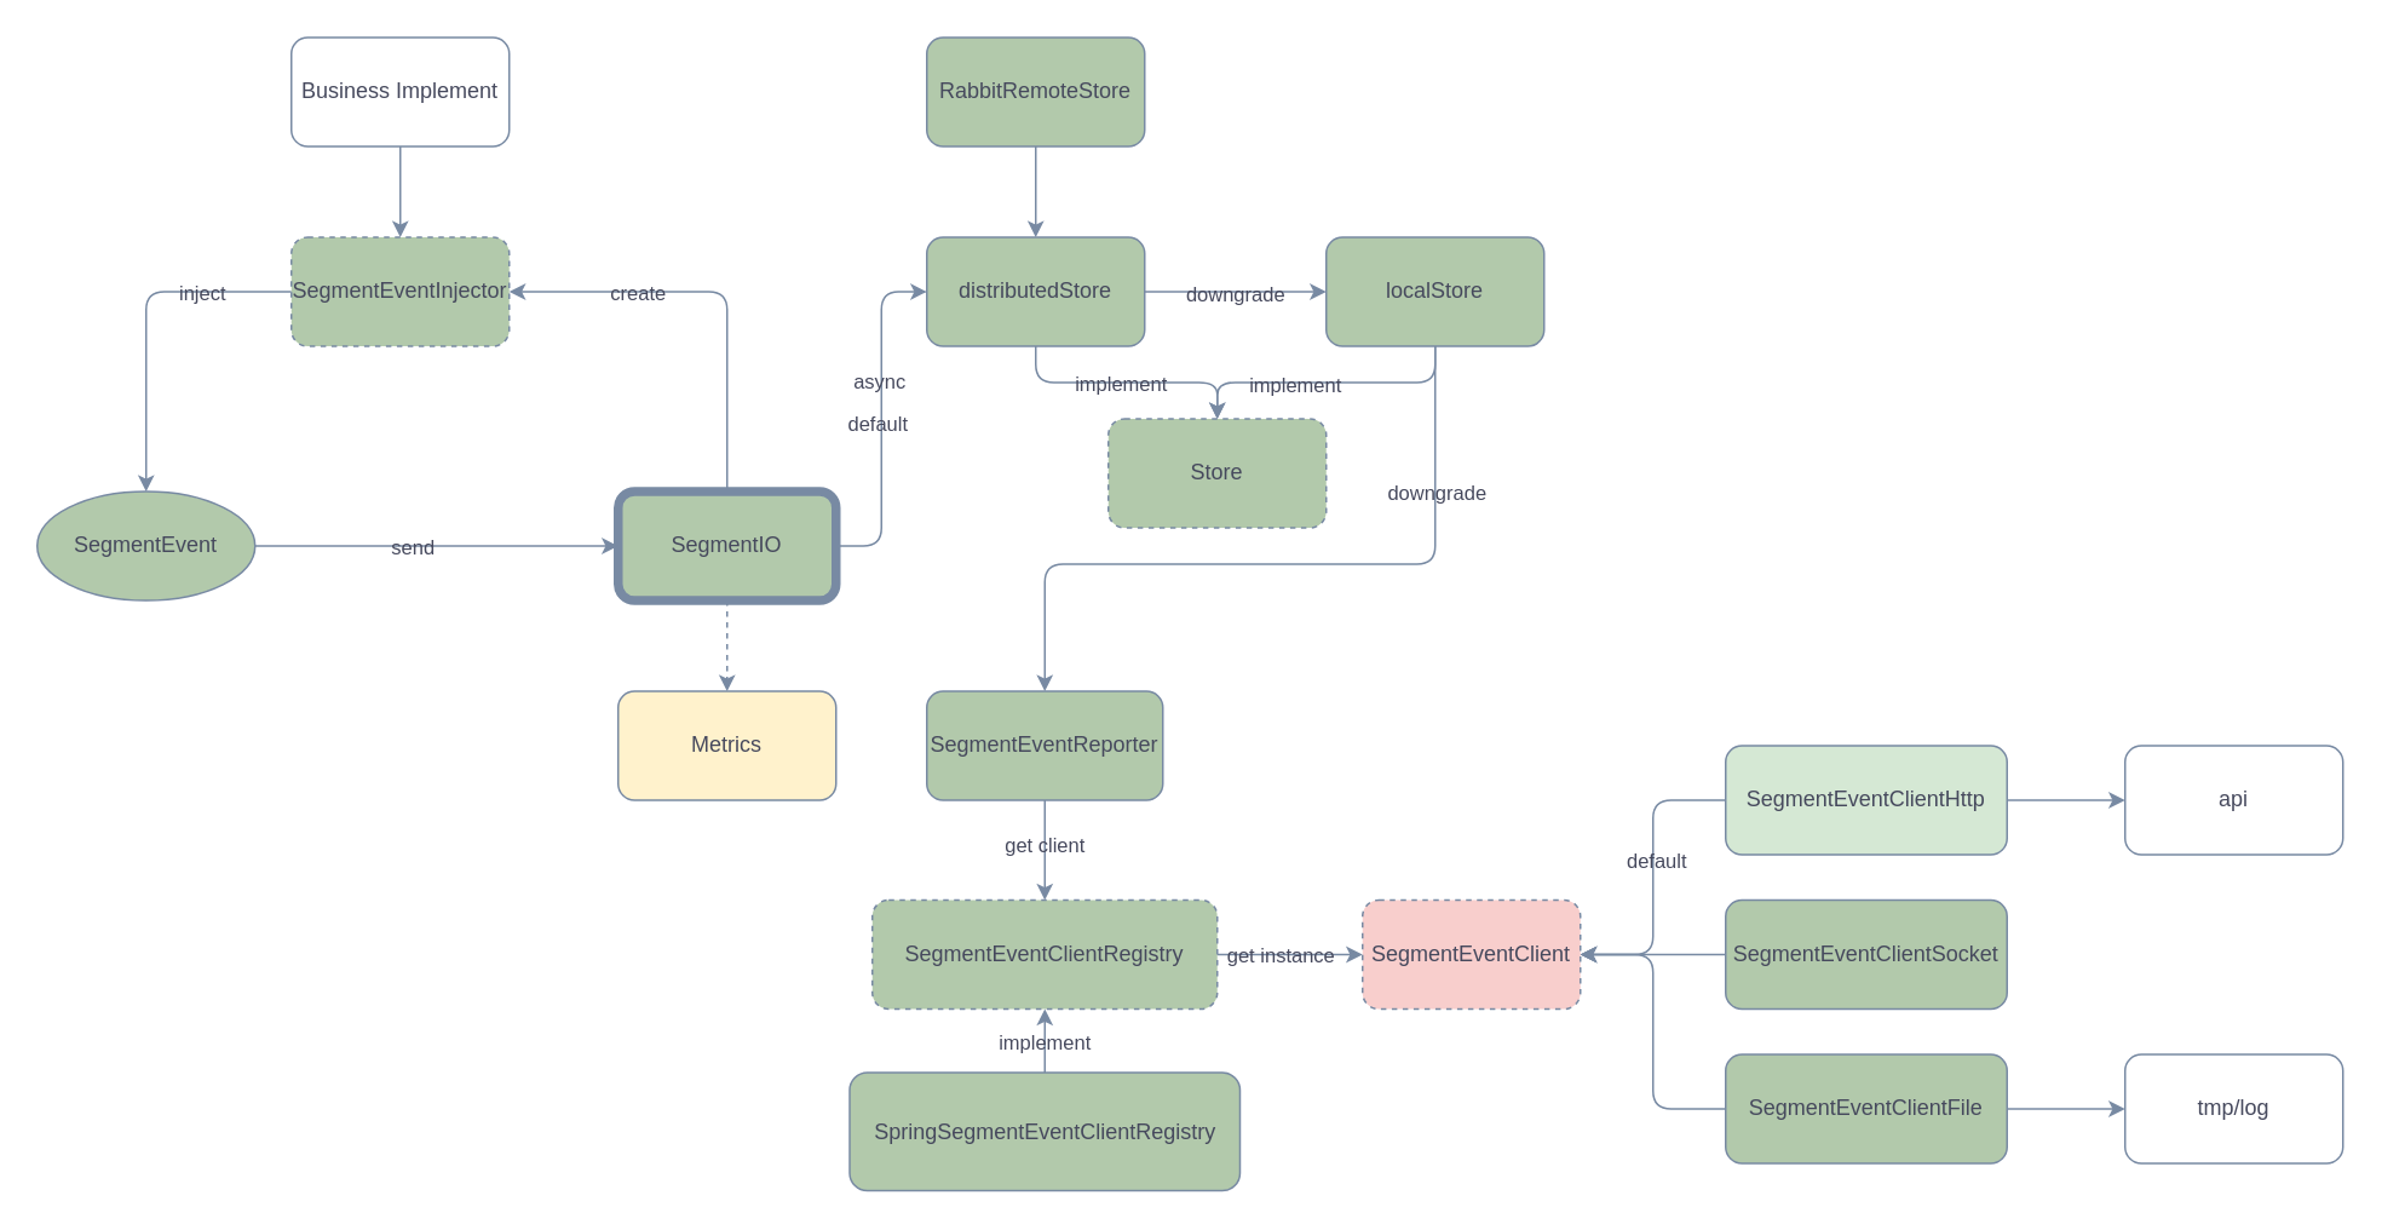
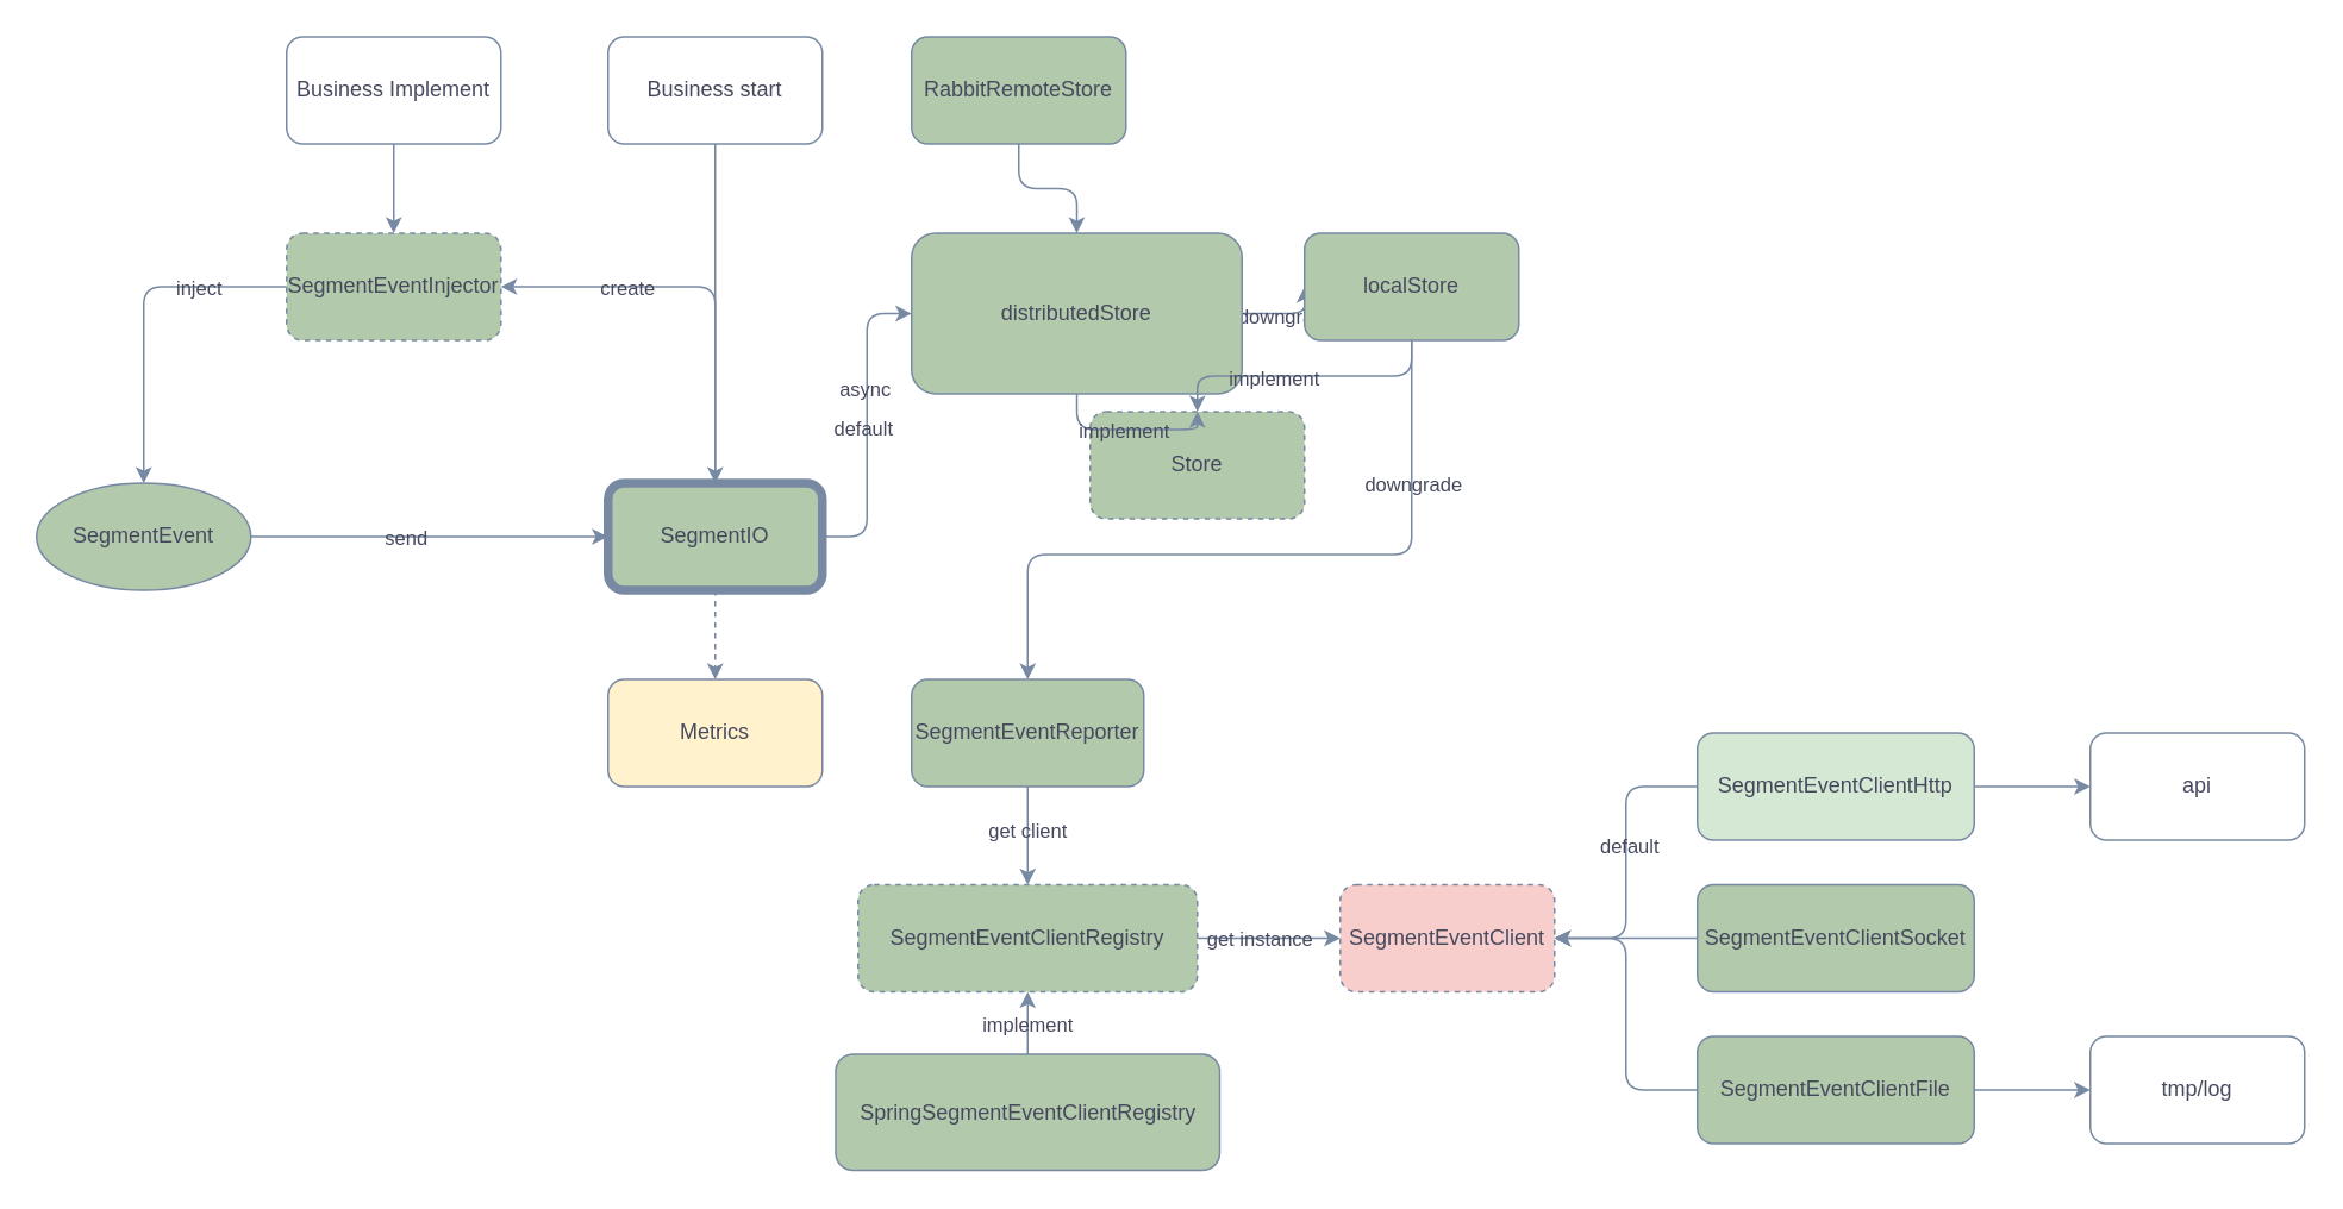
+ <mxCell id="18" value="Business start" style="rounded=1;whiteSpace=wrap;html=1;fillColor=none;labelBackgroundColor=none;strokeColor=#788AA3;fontColor=#46495D;" parent="1" vertex="1"><mxGeometry x="340" y="20" width="120" height="60" as="geometry" /></mxCell>
+ <mxCell id="17" style="edgeStyle=orthogonalEdgeStyle;rounded=1;orthogonalLoop=1;jettySize=auto;html=1;entryX=0.5;entryY=0;entryDx=0;entryDy=0;strokeColor=#788AA3;fontColor=default;fillColor=#B2C9AB;labelBackgroundColor=none;" parent="1" source="18" target="8" edge="1"><mxGeometry relative="1" as="geometry" /></mxCell>
- <mxCell id="27" value="distributedStore" style="rounded=1;whiteSpace=wrap;html=1;strokeColor=#788AA3;fontColor=#46495D;fillColor=#B2C9AB;labelBackgroundColor=none;" parent="1" vertex="1"><mxGeometry x="510" y="130" width="120" height="60" as="geometry" /></mxCell>
+ <mxCell id="27" value="distributedStore" style="rounded=1;whiteSpace=wrap;html=1;strokeColor=#788AA3;fontColor=#46495D;fillColor=#B2C9AB;labelBackgroundColor=none;" parent="1" vertex="1"><mxGeometry x="510" y="130" width="185" height="90" as="geometry" /></mxCell>
